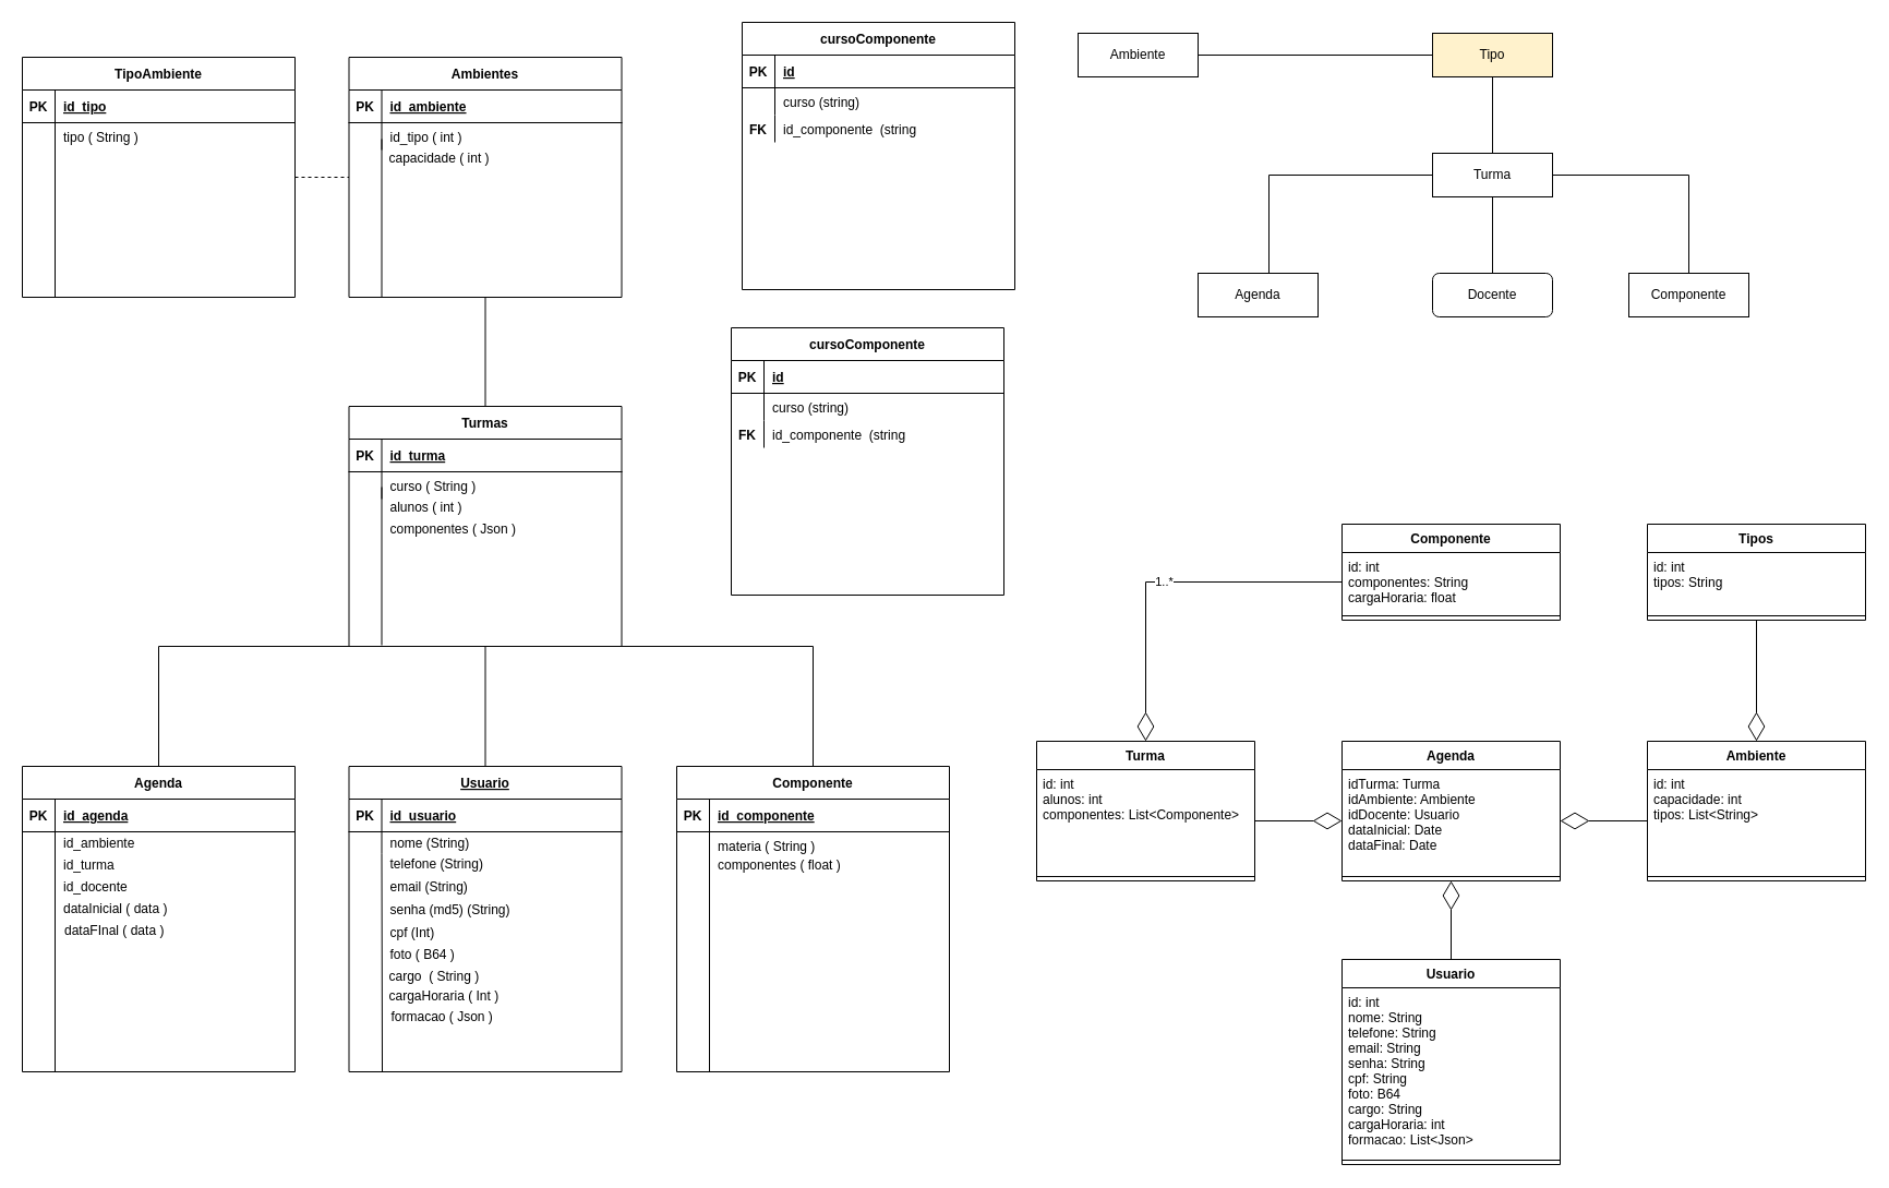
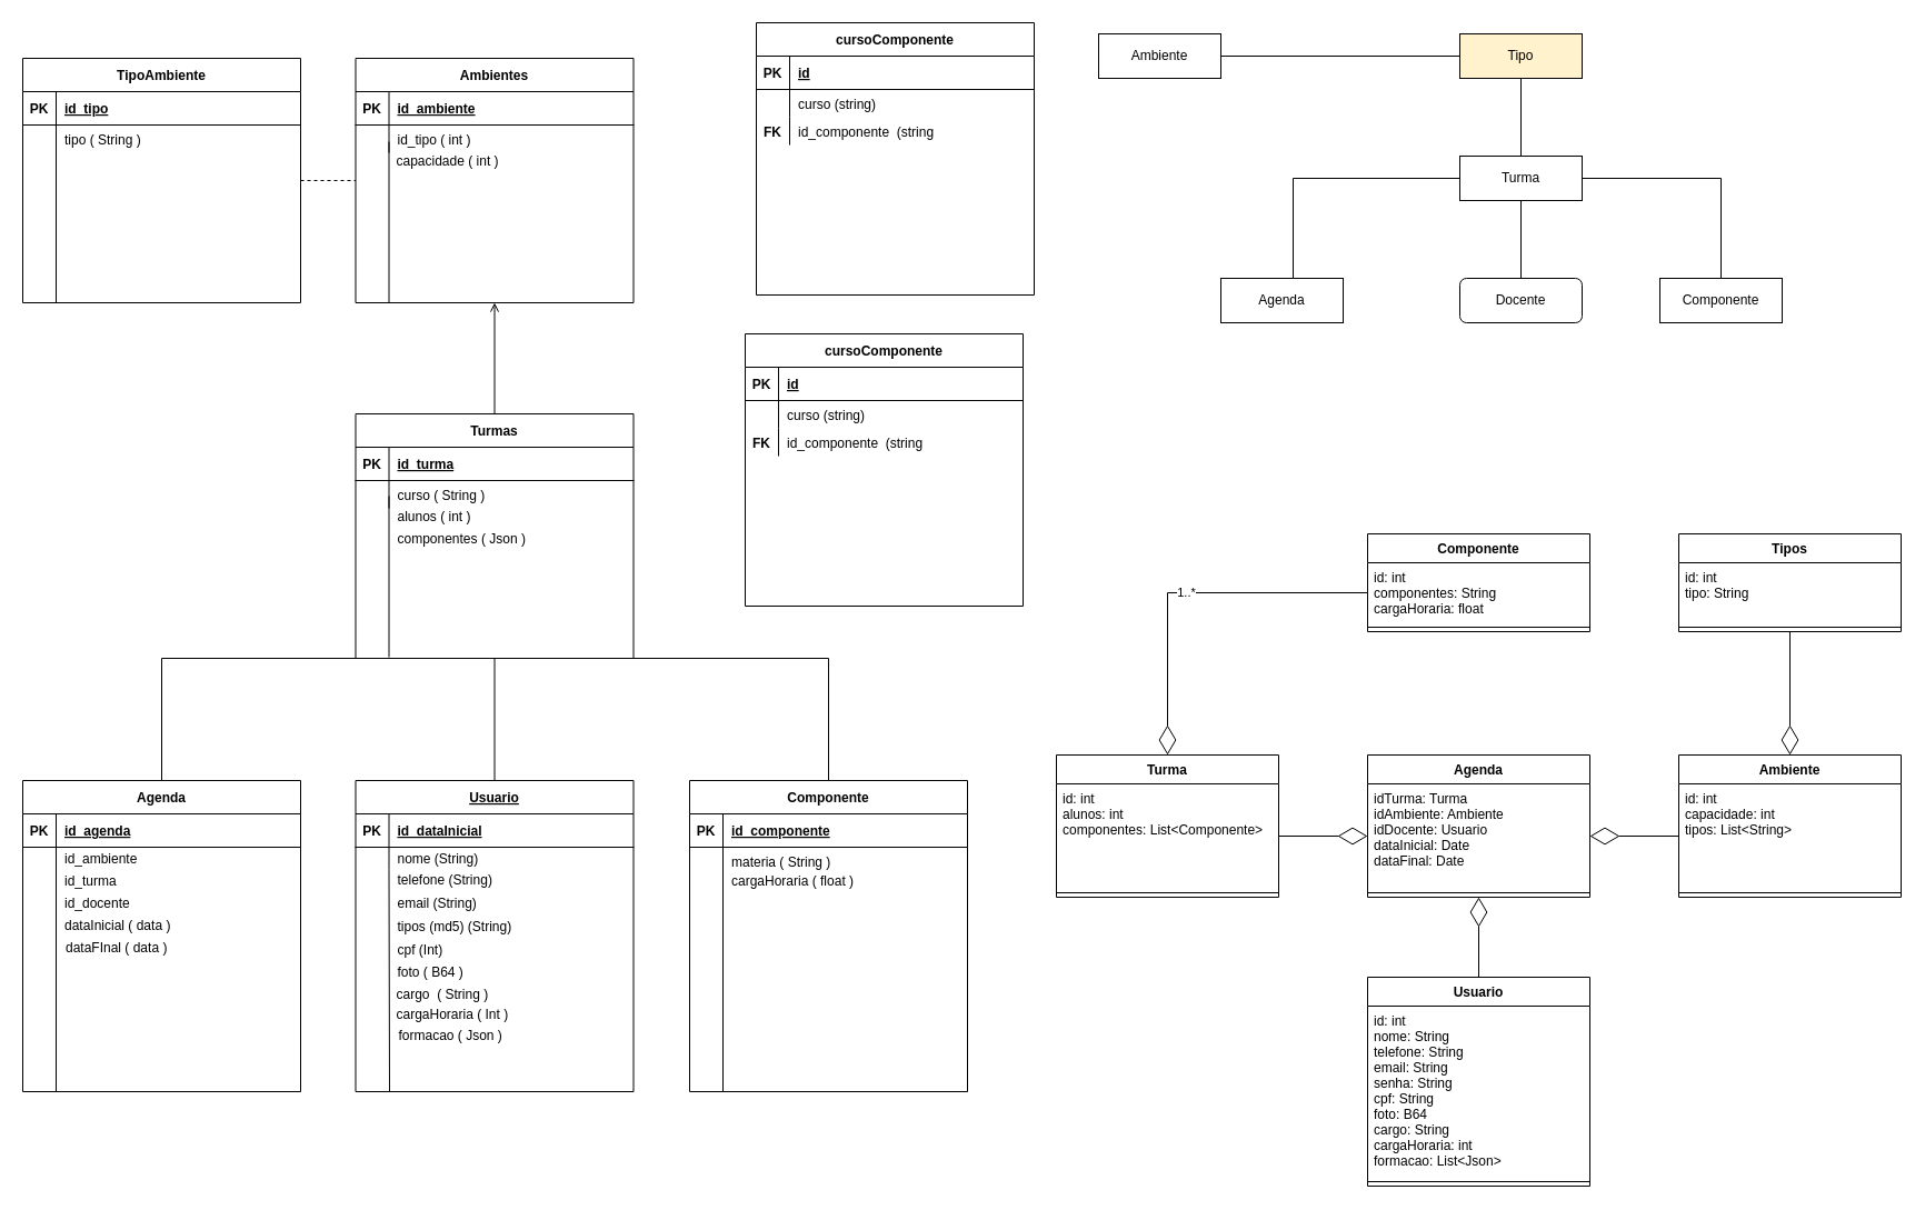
- <mxCell id="81" value="" style="endArrow=none;html=1;rounded=0;entryX=0.5;entryY=1;entryDx=0;entryDy=0;exitX=0.5;exitY=0;exitDx=0;exitDy=0;" parent="1" source="51" target="42" edge="1"><mxGeometry width="50" height="50" relative="1" as="geometry"><mxPoint x="549.38" y="402" as="sourcePoint" /><mxPoint x="549.38" y="292" as="targetPoint" /></mxGeometry></mxCell>
+ <mxCell id="81" value="" style="endArrow=open;html=1;rounded=0;entryX=0.5;entryY=1;entryDx=0;entryDy=0;exitX=0.5;exitY=0;exitDx=0;exitDy=0;" parent="1" source="51" target="42" edge="1"><mxGeometry width="50" height="50" relative="1" as="geometry"><mxPoint x="549.38" y="402" as="sourcePoint" /><mxPoint x="549.38" y="292" as="targetPoint" /></mxGeometry></mxCell>
- <mxCell id="103" value="id: int&#10;tipos: String" style="text;strokeColor=none;fillColor=none;align=left;verticalAlign=top;spacingLeft=4;spacingRight=4;overflow=hidden;rotatable=0;points=[[0,0.5],[1,0.5]];portConstraint=eastwest;" parent="102" vertex="1"><mxGeometry y="26" width="200" height="54" as="geometry" /></mxCell>
+ <mxCell id="103" value="id: int&#10;tipo: String" style="text;strokeColor=none;fillColor=none;align=left;verticalAlign=top;spacingLeft=4;spacingRight=4;overflow=hidden;rotatable=0;points=[[0,0.5],[1,0.5]];portConstraint=eastwest;" parent="102" vertex="1"><mxGeometry y="26" width="200" height="54" as="geometry" /></mxCell>
- <mxCell id="5" value="id_usuario" style="shape=partialRectangle;overflow=hidden;connectable=0;fillColor=none;top=0;left=0;bottom=0;right=0;align=left;spacingLeft=6;fontStyle=5;" parent="3" vertex="1"><mxGeometry x="30" width="220" height="30" as="geometry"><mxRectangle width="220" height="30" as="alternateBounds" /></mxGeometry></mxCell>
+ <mxCell id="5" value="id_dataInicial" style="shape=partialRectangle;overflow=hidden;connectable=0;fillColor=none;top=0;left=0;bottom=0;right=0;align=left;spacingLeft=6;fontStyle=5;" parent="3" vertex="1"><mxGeometry x="30" width="220" height="30" as="geometry"><mxRectangle width="220" height="30" as="alternateBounds" /></mxGeometry></mxCell>
- <mxCell id="68" value="componentes ( float ) " style="shape=partialRectangle;overflow=hidden;connectable=0;fillColor=none;top=0;left=0;bottom=0;right=0;align=left;spacingLeft=6;" parent="1" vertex="1"><mxGeometry x="650" y="782" width="220" height="20" as="geometry"><mxRectangle width="220" height="20" as="alternateBounds" /></mxGeometry></mxCell>
+ <mxCell id="68" value="cargaHoraria ( float ) " style="shape=partialRectangle;overflow=hidden;connectable=0;fillColor=none;top=0;left=0;bottom=0;right=0;align=left;spacingLeft=6;" parent="1" vertex="1"><mxGeometry x="650" y="782" width="220" height="20" as="geometry"><mxRectangle width="220" height="20" as="alternateBounds" /></mxGeometry></mxCell>
- <mxCell id="12" value="senha (md5) (String)" style="shape=partialRectangle;overflow=hidden;connectable=0;fillColor=none;top=0;left=0;bottom=0;right=0;align=left;spacingLeft=6;" parent="1" vertex="1"><mxGeometry x="349.5" y="823" width="220" height="20" as="geometry"><mxRectangle width="220" height="20" as="alternateBounds" /></mxGeometry></mxCell>
+ <mxCell id="12" value="tipos (md5) (String)" style="shape=partialRectangle;overflow=hidden;connectable=0;fillColor=none;top=0;left=0;bottom=0;right=0;align=left;spacingLeft=6;" parent="1" vertex="1"><mxGeometry x="349.5" y="823" width="220" height="20" as="geometry"><mxRectangle width="220" height="20" as="alternateBounds" /></mxGeometry></mxCell>
